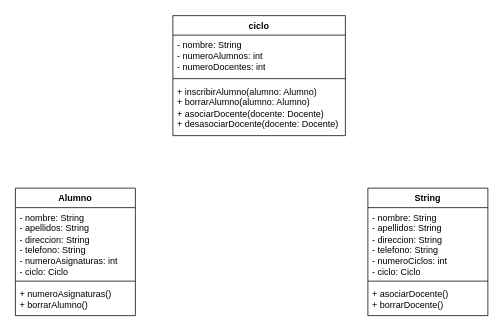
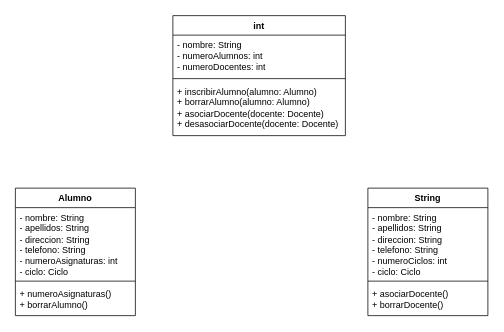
- <mxCell id="2" value="ciclo" style="swimlane;fontStyle=1;align=center;verticalAlign=top;childLayout=stackLayout;horizontal=1;startSize=26;horizontalStack=0;resizeParent=1;resizeParentMax=0;resizeLast=0;collapsible=1;marginBottom=0;whiteSpace=wrap;html=1;" vertex="1" parent="1"><mxGeometry x="230" y="20" width="230" height="160" as="geometry" /></mxCell>
+ <mxCell id="2" value="int" style="swimlane;fontStyle=1;align=center;verticalAlign=top;childLayout=stackLayout;horizontal=1;startSize=26;horizontalStack=0;resizeParent=1;resizeParentMax=0;resizeLast=0;collapsible=1;marginBottom=0;whiteSpace=wrap;html=1;" vertex="1" parent="1"><mxGeometry x="230" y="20" width="230" height="160" as="geometry" /></mxCell>
